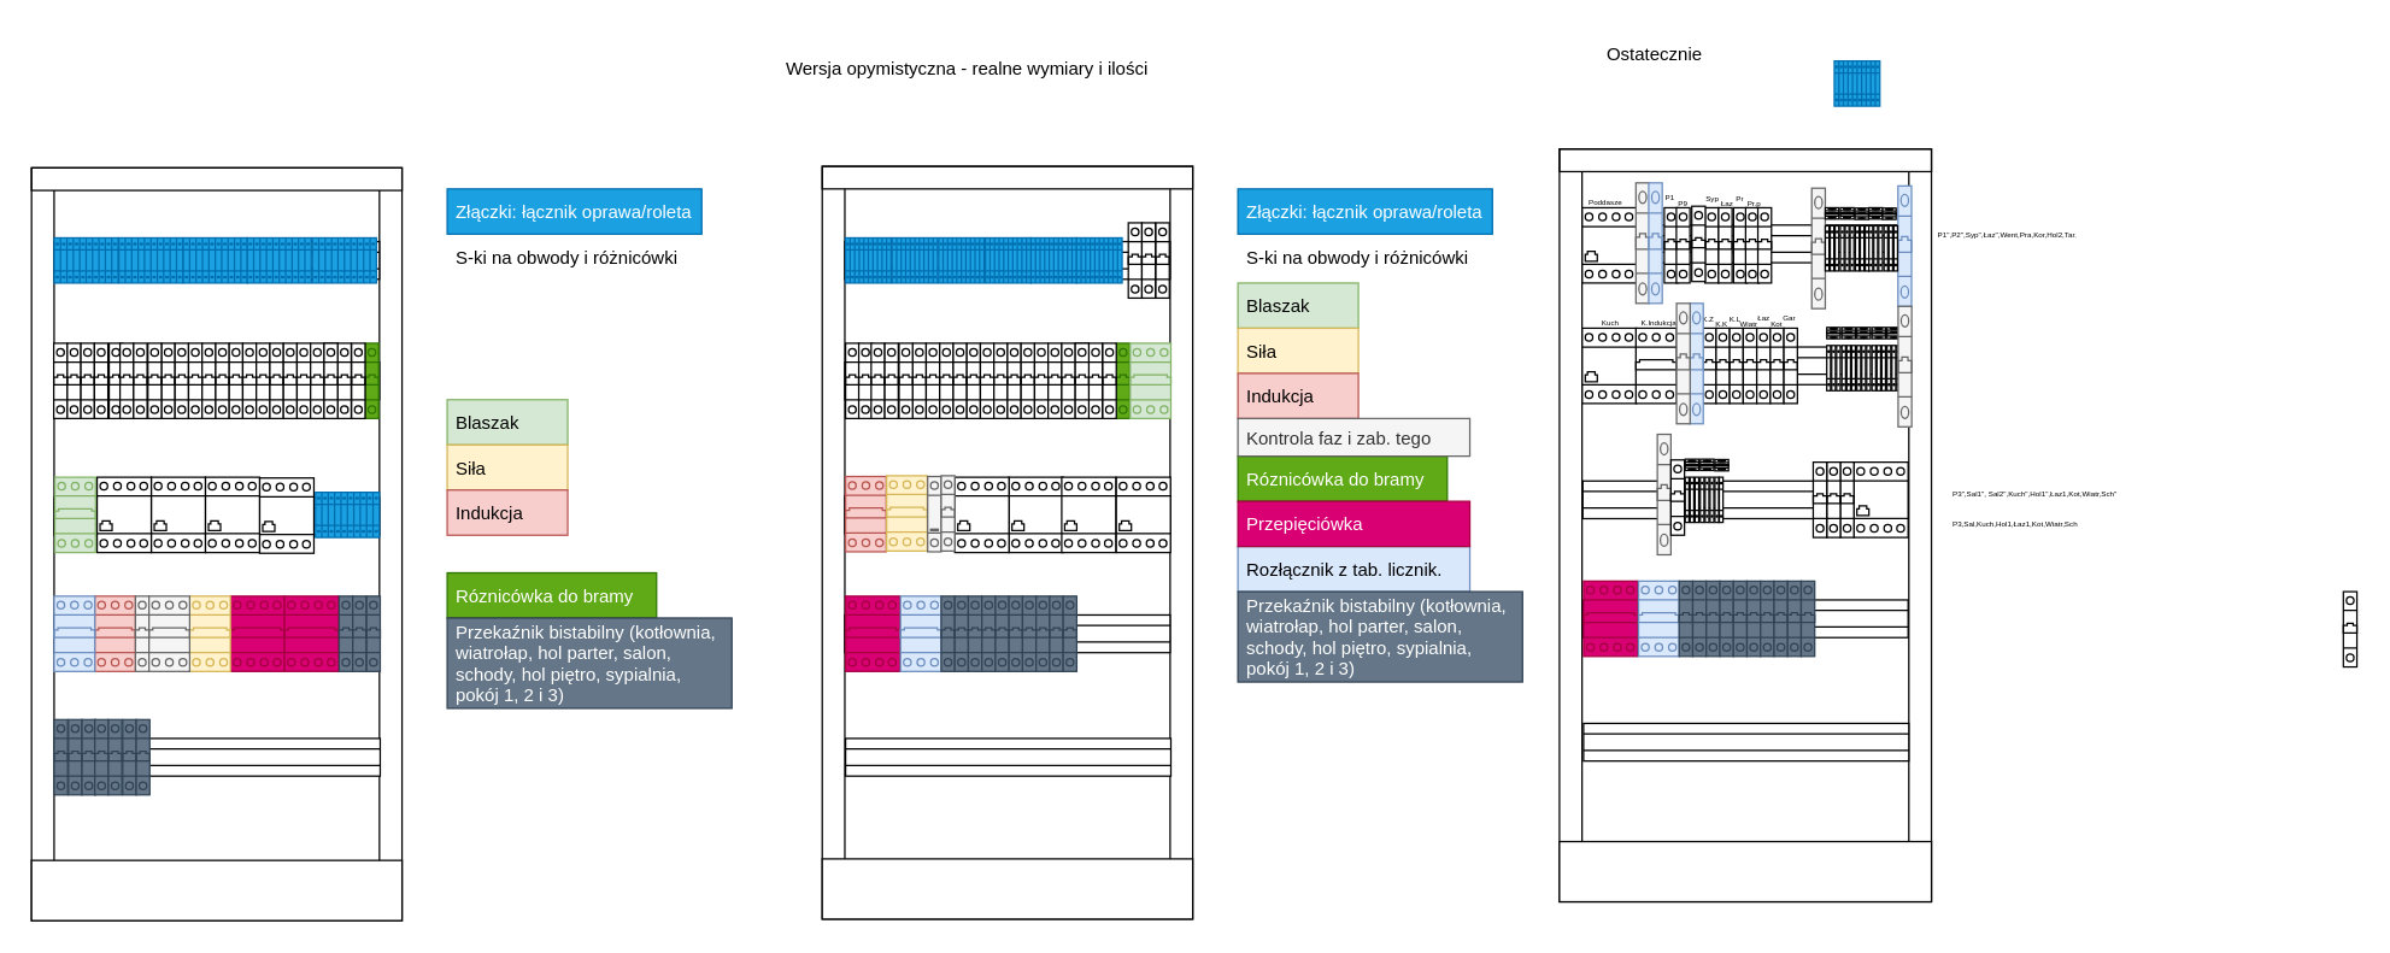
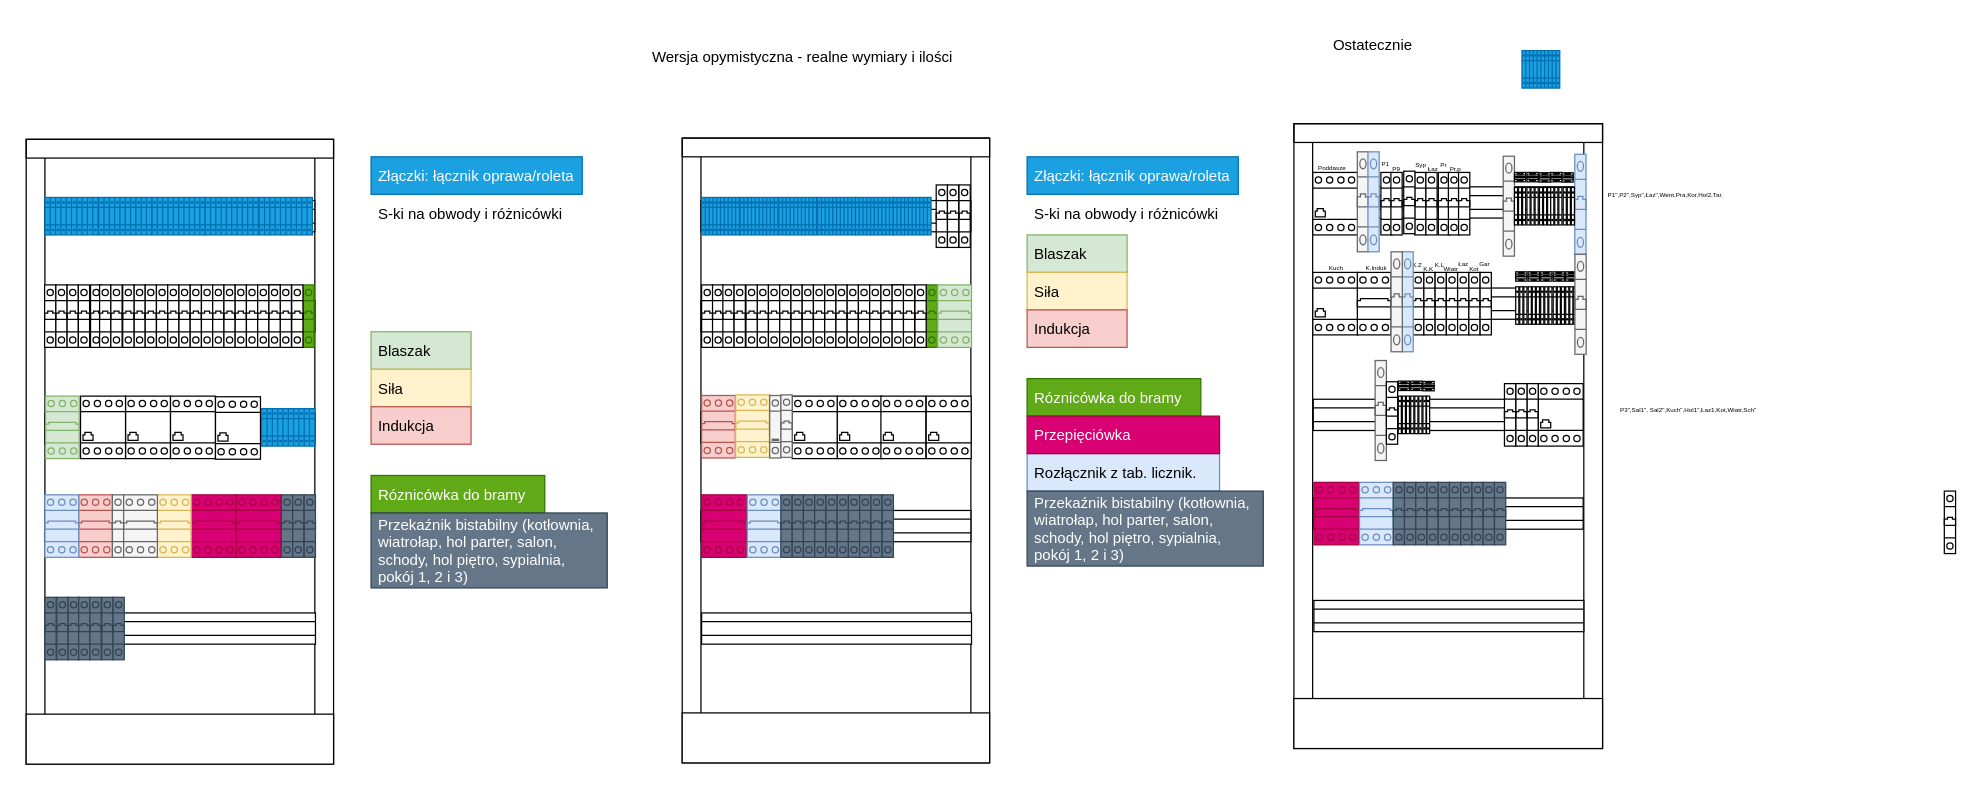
- <mxCell id="177" value="K.Indukcja" style="text;align=center;verticalAlign=middle;spacingLeft=4;spacingRight=4;overflow=hidden;points=[[0,0.5],[1,0.5]];portConstraint=eastwest;rotatable=0;fontSize=5;" vertex="1" parent="1"><mxGeometry x="1095.75" y="204.5" width="10" height="20" as="geometry" /></mxCell>
+ <mxCell id="177" value="K.Induk" style="text;align=center;verticalAlign=middle;spacingLeft=4;spacingRight=4;overflow=hidden;points=[[0,0.5],[1,0.5]];portConstraint=eastwest;rotatable=0;fontSize=5;" vertex="1" parent="1"><mxGeometry x="1095.75" y="204.5" width="10" height="20" as="geometry" /></mxCell>
- <mxCell id="102" value="Kontrola faz i zab. tego" style="text;strokeColor=#666666;fillColor=#f5f5f5;align=left;verticalAlign=middle;spacingLeft=4;spacingRight=4;overflow=hidden;points=[[0,0.5],[1,0.5]];portConstraint=eastwest;rotatable=0;fontColor=#333333;" parent="1" vertex="1"><mxGeometry x="821" y="277.5" width="154" height="25" as="geometry" /></mxCell>
- <mxCell id="207" value="P3,Sal,Kuch,Hol1,Łaz1,Kot,Wiatr,Sch " style="text;align=left;verticalAlign=middle;spacingLeft=4;spacingRight=4;overflow=hidden;points=[[0,0.5],[1,0.5]];portConstraint=eastwest;rotatable=0;fontSize=5;" vertex="1" parent="1"><mxGeometry x="1289.96" y="338.5" width="145.04" height="20" as="geometry" /></mxCell>
